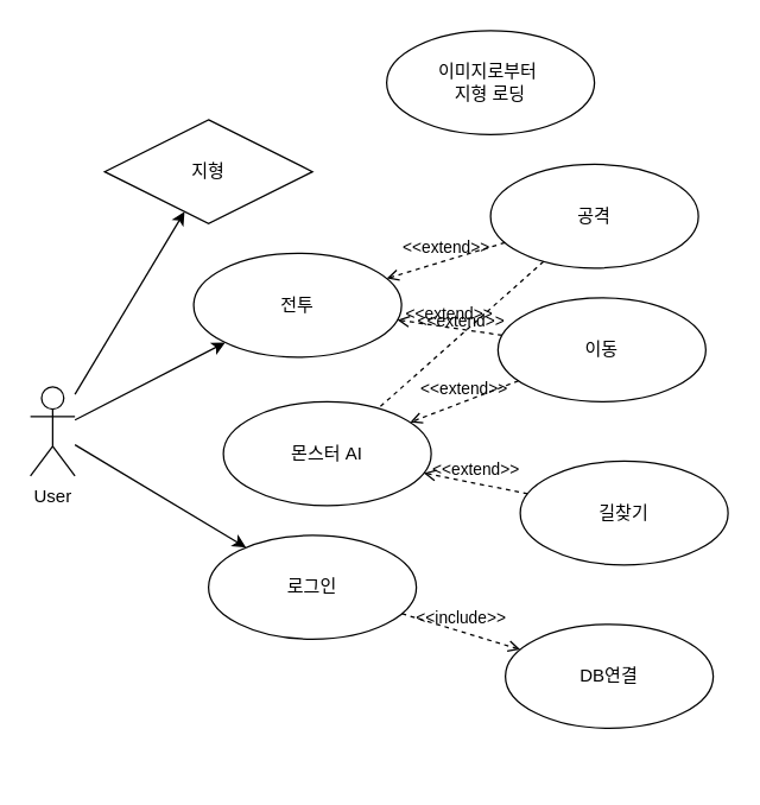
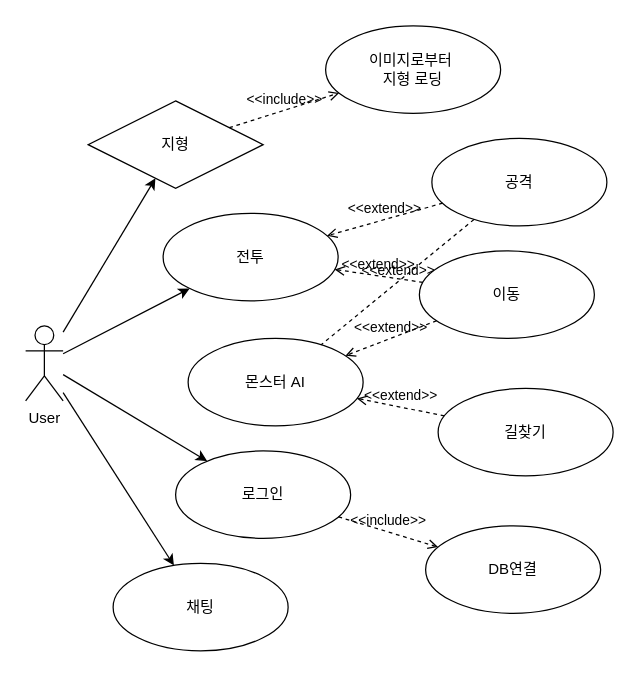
+ <mxCell id="13" value="&amp;lt;&amp;lt;include&amp;gt;&amp;gt;" style="html=1;verticalAlign=bottom;labelBackgroundColor=none;endArrow=open;endFill=0;dashed=1;" edge="1" parent="1" source="2" target="12"><mxGeometry width="160" relative="1" as="geometry"><mxPoint x="330" y="130" as="sourcePoint" /><mxPoint x="490" y="130" as="targetPoint" /></mxGeometry></mxCell>
- <mxCell id="14" value="공격" style="ellipse;whiteSpace=wrap;html=1;" vertex="1" parent="1"><mxGeometry x="330" y="110" width="140" height="70" as="geometry" /></mxCell>
+ <mxCell id="14" value="공격" style="ellipse;whiteSpace=wrap;html=1;" vertex="1" parent="1"><mxGeometry x="345" y="110" width="140" height="70" as="geometry" /></mxCell>
+ <mxCell id="11" style="edgeStyle=none;html=1;" edge="1" parent="1" source="4" target="8"><mxGeometry relative="1" as="geometry"><mxPoint x="270" y="349" as="sourcePoint" /><mxPoint x="424" y="438" as="targetPoint" /></mxGeometry></mxCell>
+ <mxCell id="8" value="채팅" style="ellipse;whiteSpace=wrap;html=1;" vertex="1" parent="1"><mxGeometry x="90" y="450" width="140" height="70" as="geometry" /></mxCell>
